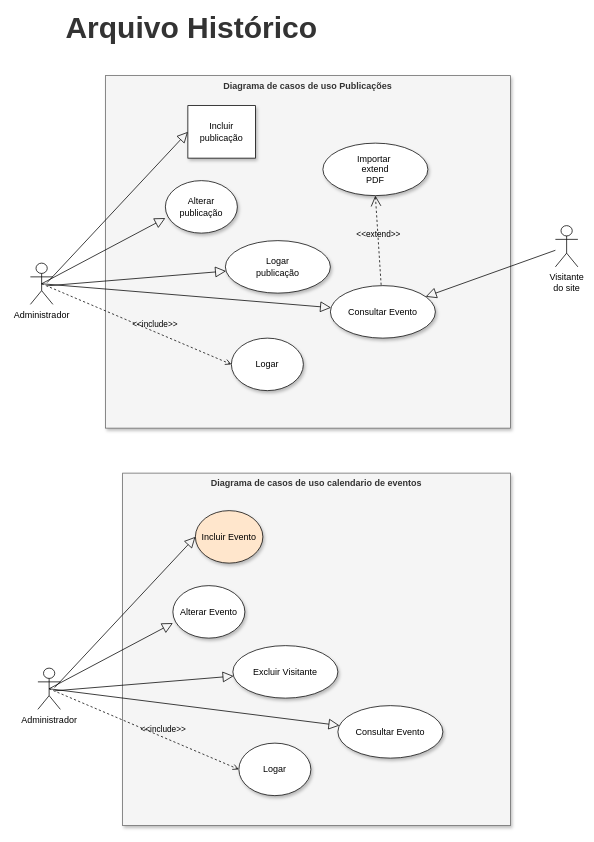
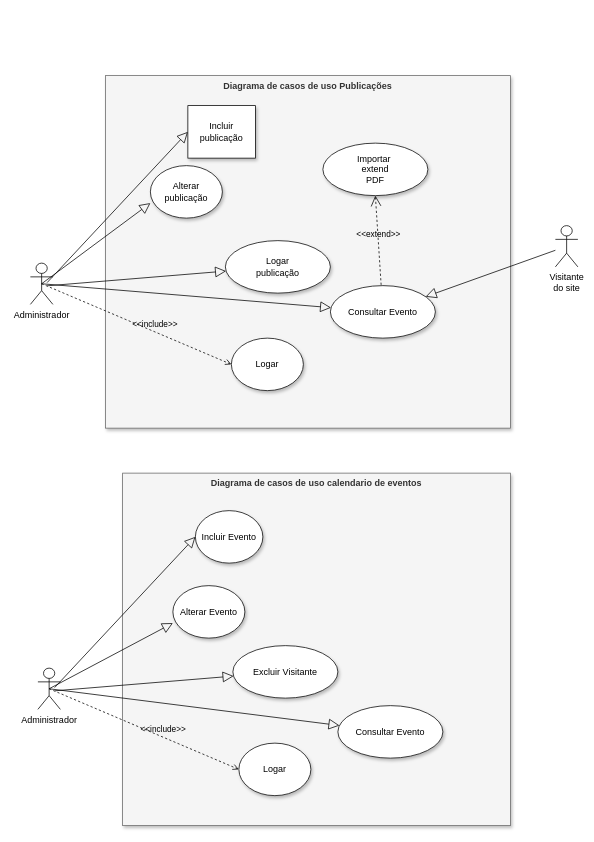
- <mxCell id="2" value="&lt;strong style=&quot;color: rgb(51, 51, 51); font-family: Arial, Helvetica, sans-serif; text-align: start; background-color: rgb(255, 255, 255);&quot;&gt;&lt;font style=&quot;font-size: 40px;&quot;&gt;Arquivo Histórico&lt;/font&gt;&lt;/strong&gt;" style="text;html=1;strokeColor=none;fillColor=none;align=center;verticalAlign=middle;whiteSpace=wrap;rounded=0;fontSize=40;" parent="1" vertex="1"><mxGeometry x="20" y="20" width="470" height="30" as="geometry" /></mxCell>
- <mxCell id="19" value="Alterar publicação" style="ellipse;whiteSpace=wrap;html=1;shadow=1;" vertex="1" parent="1"><mxGeometry x="220" y="240" width="96" height="70" as="geometry" /></mxCell>
+ <mxCell id="19" value="Alterar publicação" style="ellipse;whiteSpace=wrap;html=1;shadow=1;" vertex="1" parent="1"><mxGeometry x="200" y="220" width="96" height="70" as="geometry" /></mxCell>
- <mxCell id="4" value="Incluir Evento" style="ellipse;whiteSpace=wrap;html=1;shadow=1;fillColor=#ffe6cc;" parent="1" vertex="1"><mxGeometry x="260" y="680" width="90" height="70" as="geometry" /></mxCell>
+ <mxCell id="4" value="Incluir Evento" style="ellipse;whiteSpace=wrap;html=1;shadow=1;" parent="1" vertex="1"><mxGeometry x="260" y="680" width="90" height="70" as="geometry" /></mxCell>
